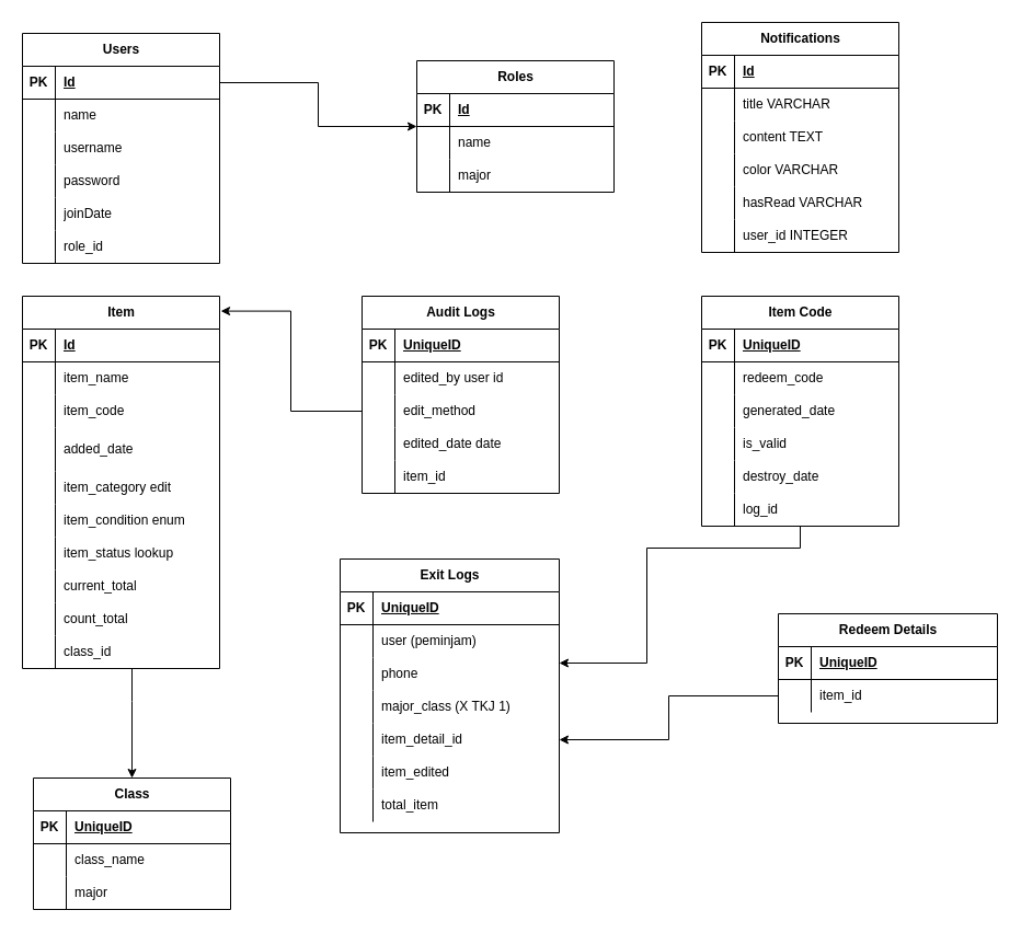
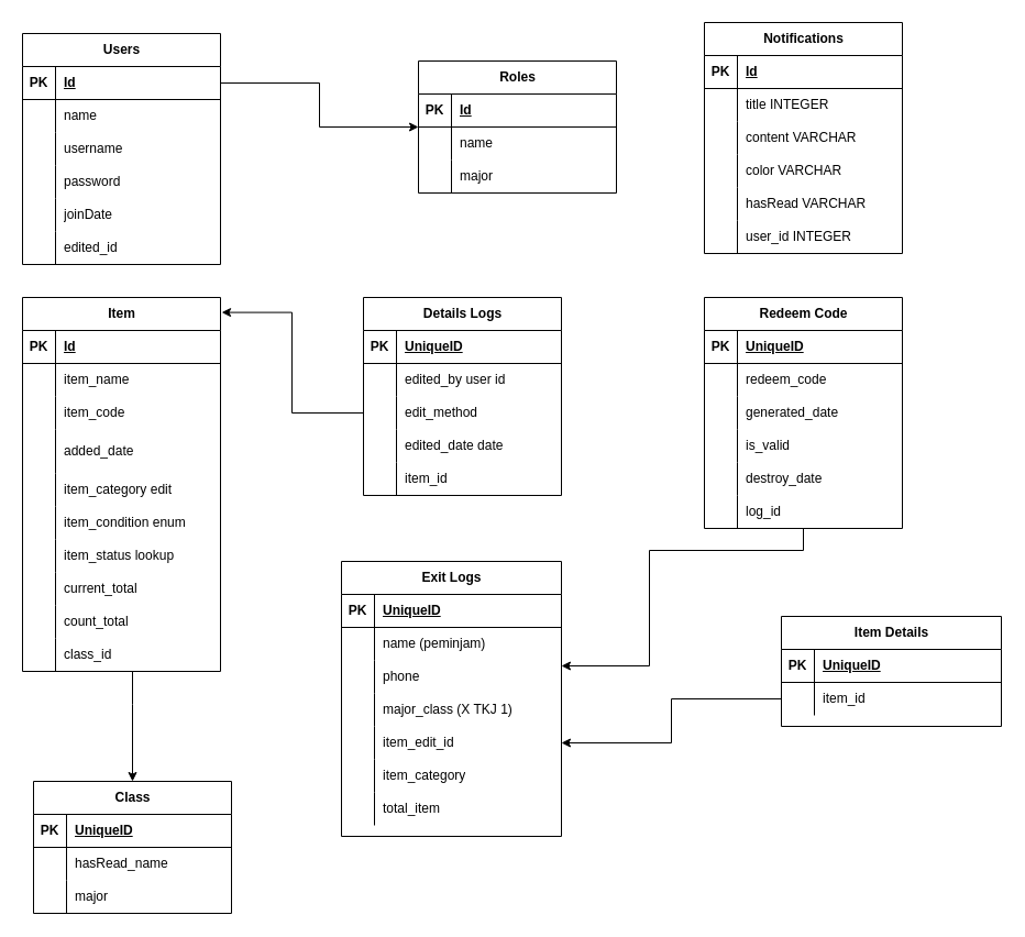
- <mxCell id="68" value="title VARCHAR" style="shape=partialRectangle;connectable=0;fillColor=none;top=0;left=0;bottom=0;right=0;align=left;spacingLeft=6;overflow=hidden;whiteSpace=wrap;html=1;" parent="66" vertex="1"><mxGeometry x="30" width="150" height="30" as="geometry"><mxRectangle width="150" height="30" as="alternateBounds" /></mxGeometry></mxCell>
+ <mxCell id="68" value="title INTEGER" style="shape=partialRectangle;connectable=0;fillColor=none;top=0;left=0;bottom=0;right=0;align=left;spacingLeft=6;overflow=hidden;whiteSpace=wrap;html=1;" parent="66" vertex="1"><mxGeometry x="30" width="150" height="30" as="geometry"><mxRectangle width="150" height="30" as="alternateBounds" /></mxGeometry></mxCell>
- <mxCell id="71" value="content TEXT" style="shape=partialRectangle;connectable=0;fillColor=none;top=0;left=0;bottom=0;right=0;align=left;spacingLeft=6;overflow=hidden;whiteSpace=wrap;html=1;" parent="69" vertex="1"><mxGeometry x="30" width="150" height="30" as="geometry"><mxRectangle width="150" height="30" as="alternateBounds" /></mxGeometry></mxCell>
+ <mxCell id="71" value="content VARCHAR" style="shape=partialRectangle;connectable=0;fillColor=none;top=0;left=0;bottom=0;right=0;align=left;spacingLeft=6;overflow=hidden;whiteSpace=wrap;html=1;" parent="69" vertex="1"><mxGeometry x="30" width="150" height="30" as="geometry"><mxRectangle width="150" height="30" as="alternateBounds" /></mxGeometry></mxCell>
- <mxCell id="20" value="role_id" style="shape=partialRectangle;connectable=0;fillColor=none;top=0;left=0;bottom=0;right=0;align=left;spacingLeft=6;overflow=hidden;whiteSpace=wrap;html=1;" parent="18" vertex="1"><mxGeometry x="30" width="150" height="30" as="geometry"><mxRectangle width="150" height="30" as="alternateBounds" /></mxGeometry></mxCell>
+ <mxCell id="20" value="edited_id" style="shape=partialRectangle;connectable=0;fillColor=none;top=0;left=0;bottom=0;right=0;align=left;spacingLeft=6;overflow=hidden;whiteSpace=wrap;html=1;" parent="18" vertex="1"><mxGeometry x="30" width="150" height="30" as="geometry"><mxRectangle width="150" height="30" as="alternateBounds" /></mxGeometry></mxCell>
- <mxCell id="82" value="Audit Logs" style="shape=table;startSize=30;container=1;collapsible=1;childLayout=tableLayout;fixedRows=1;rowLines=0;fontStyle=1;align=center;resizeLast=1;html=1;" parent="1" vertex="1"><mxGeometry x="330" y="270" width="180" height="180" as="geometry" /></mxCell>
+ <mxCell id="82" value="Details Logs" style="shape=table;startSize=30;container=1;collapsible=1;childLayout=tableLayout;fixedRows=1;rowLines=0;fontStyle=1;align=center;resizeLast=1;html=1;" parent="1" vertex="1"><mxGeometry x="330" y="270" width="180" height="180" as="geometry" /></mxCell>
- <mxCell id="121" value="Item Code" style="shape=table;startSize=30;container=1;collapsible=1;childLayout=tableLayout;fixedRows=1;rowLines=0;fontStyle=1;align=center;resizeLast=1;html=1;" parent="1" vertex="1"><mxGeometry x="640" y="270" width="180" height="210" as="geometry" /></mxCell>
+ <mxCell id="121" value="Redeem Code" style="shape=table;startSize=30;container=1;collapsible=1;childLayout=tableLayout;fixedRows=1;rowLines=0;fontStyle=1;align=center;resizeLast=1;html=1;" parent="1" vertex="1"><mxGeometry x="640" y="270" width="180" height="210" as="geometry" /></mxCell>
- <mxCell id="152" value="Redeem Details" style="shape=table;startSize=30;container=1;collapsible=1;childLayout=tableLayout;fixedRows=1;rowLines=0;fontStyle=1;align=center;resizeLast=1;html=1;" parent="1" vertex="1"><mxGeometry x="710" y="560" width="200" height="100" as="geometry" /></mxCell>
+ <mxCell id="152" value="Item Details" style="shape=table;startSize=30;container=1;collapsible=1;childLayout=tableLayout;fixedRows=1;rowLines=0;fontStyle=1;align=center;resizeLast=1;html=1;" parent="1" vertex="1"><mxGeometry x="710" y="560" width="200" height="100" as="geometry" /></mxCell>
- <mxCell id="105" value="user (peminjam)" style="shape=partialRectangle;connectable=0;fillColor=none;top=0;left=0;bottom=0;right=0;align=left;spacingLeft=6;overflow=hidden;whiteSpace=wrap;html=1;" parent="103" vertex="1"><mxGeometry x="30" width="170" height="30" as="geometry"><mxRectangle width="170" height="30" as="alternateBounds" /></mxGeometry></mxCell>
+ <mxCell id="105" value="name (peminjam)" style="shape=partialRectangle;connectable=0;fillColor=none;top=0;left=0;bottom=0;right=0;align=left;spacingLeft=6;overflow=hidden;whiteSpace=wrap;html=1;" parent="103" vertex="1"><mxGeometry x="30" width="170" height="30" as="geometry"><mxRectangle width="170" height="30" as="alternateBounds" /></mxGeometry></mxCell>
- <mxCell id="114" value="item_detail_id" style="shape=partialRectangle;connectable=0;fillColor=none;top=0;left=0;bottom=0;right=0;align=left;spacingLeft=6;overflow=hidden;whiteSpace=wrap;html=1;" parent="112" vertex="1"><mxGeometry x="30" width="170" height="30" as="geometry"><mxRectangle width="170" height="30" as="alternateBounds" /></mxGeometry></mxCell>
+ <mxCell id="114" value="item_edit_id" style="shape=partialRectangle;connectable=0;fillColor=none;top=0;left=0;bottom=0;right=0;align=left;spacingLeft=6;overflow=hidden;whiteSpace=wrap;html=1;" parent="112" vertex="1"><mxGeometry x="30" width="170" height="30" as="geometry"><mxRectangle width="170" height="30" as="alternateBounds" /></mxGeometry></mxCell>
- <mxCell id="117" value="item_edited" style="shape=partialRectangle;connectable=0;fillColor=none;top=0;left=0;bottom=0;right=0;align=left;spacingLeft=6;overflow=hidden;whiteSpace=wrap;html=1;" parent="115" vertex="1"><mxGeometry x="30" width="170" height="30" as="geometry"><mxRectangle width="170" height="30" as="alternateBounds" /></mxGeometry></mxCell>
+ <mxCell id="117" value="item_category" style="shape=partialRectangle;connectable=0;fillColor=none;top=0;left=0;bottom=0;right=0;align=left;spacingLeft=6;overflow=hidden;whiteSpace=wrap;html=1;" parent="115" vertex="1"><mxGeometry x="30" width="170" height="30" as="geometry"><mxRectangle width="170" height="30" as="alternateBounds" /></mxGeometry></mxCell>
- <mxCell id="146" value="class_name" style="shape=partialRectangle;connectable=0;fillColor=none;top=0;left=0;bottom=0;right=0;align=left;spacingLeft=6;overflow=hidden;whiteSpace=wrap;html=1;" parent="144" vertex="1"><mxGeometry x="30" width="150" height="30" as="geometry"><mxRectangle width="150" height="30" as="alternateBounds" /></mxGeometry></mxCell>
+ <mxCell id="146" value="hasRead_name" style="shape=partialRectangle;connectable=0;fillColor=none;top=0;left=0;bottom=0;right=0;align=left;spacingLeft=6;overflow=hidden;whiteSpace=wrap;html=1;" parent="144" vertex="1"><mxGeometry x="30" width="150" height="30" as="geometry"><mxRectangle width="150" height="30" as="alternateBounds" /></mxGeometry></mxCell>
